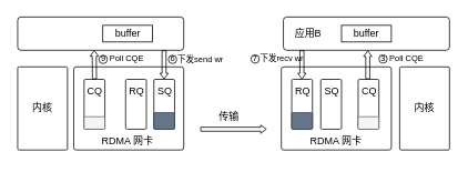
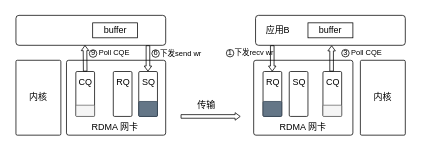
- <mxCell id="38" value="&lt;font style=&quot;font-size: 10px;&quot;&gt;7&lt;/font&gt;" style="text;html=1;align=center;verticalAlign=middle;whiteSpace=wrap;rounded=0;" parent="1" vertex="1"><mxGeometry x="276" y="55" width="60" height="30" as="geometry" /></mxCell>
+ <mxCell id="38" value="&lt;font style=&quot;font-size: 10px;&quot;&gt;1&lt;/font&gt;" style="text;html=1;align=center;verticalAlign=middle;whiteSpace=wrap;rounded=0;" parent="1" vertex="1"><mxGeometry x="276" y="55" width="60" height="30" as="geometry" /></mxCell>
